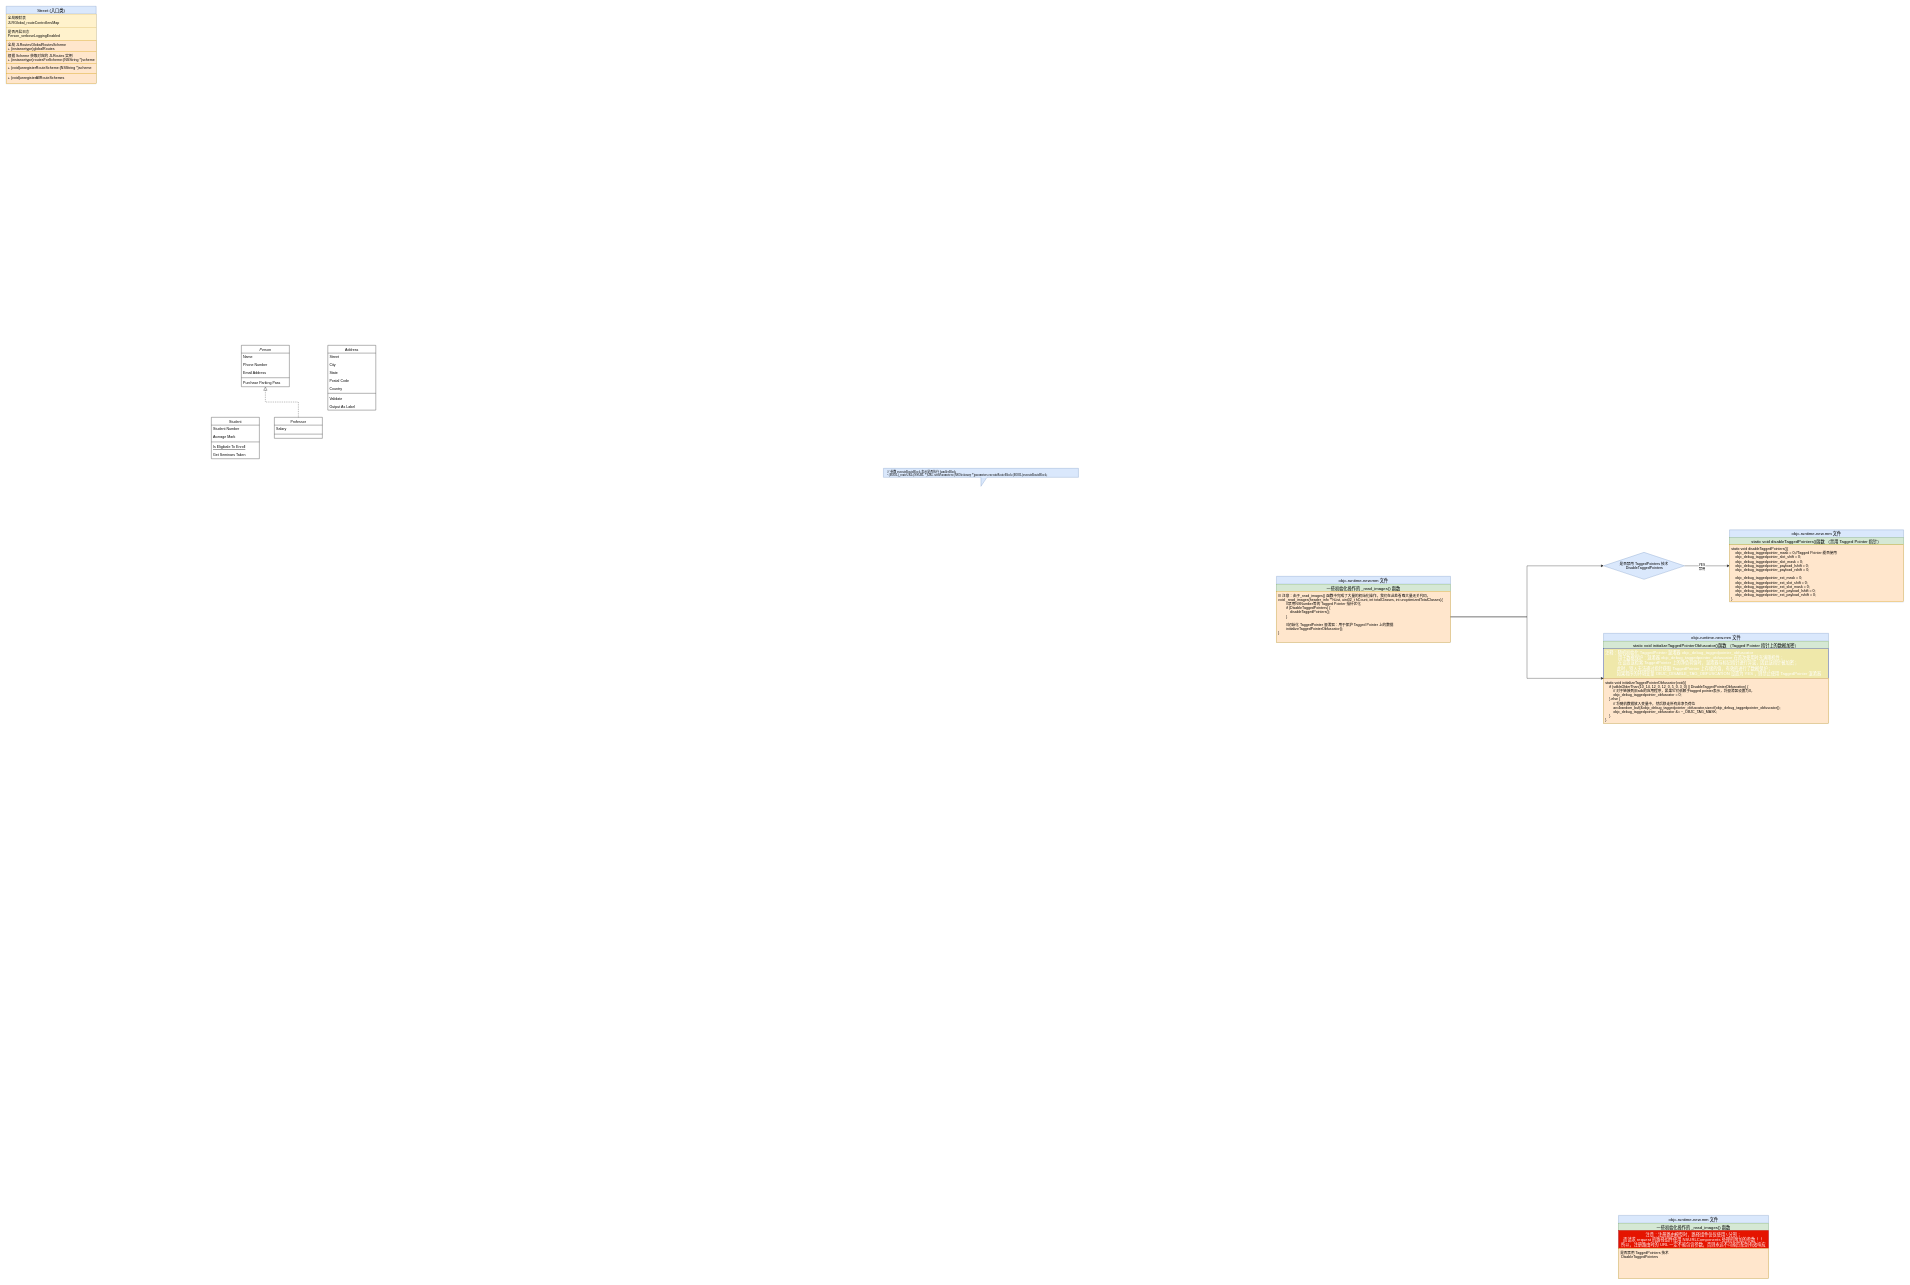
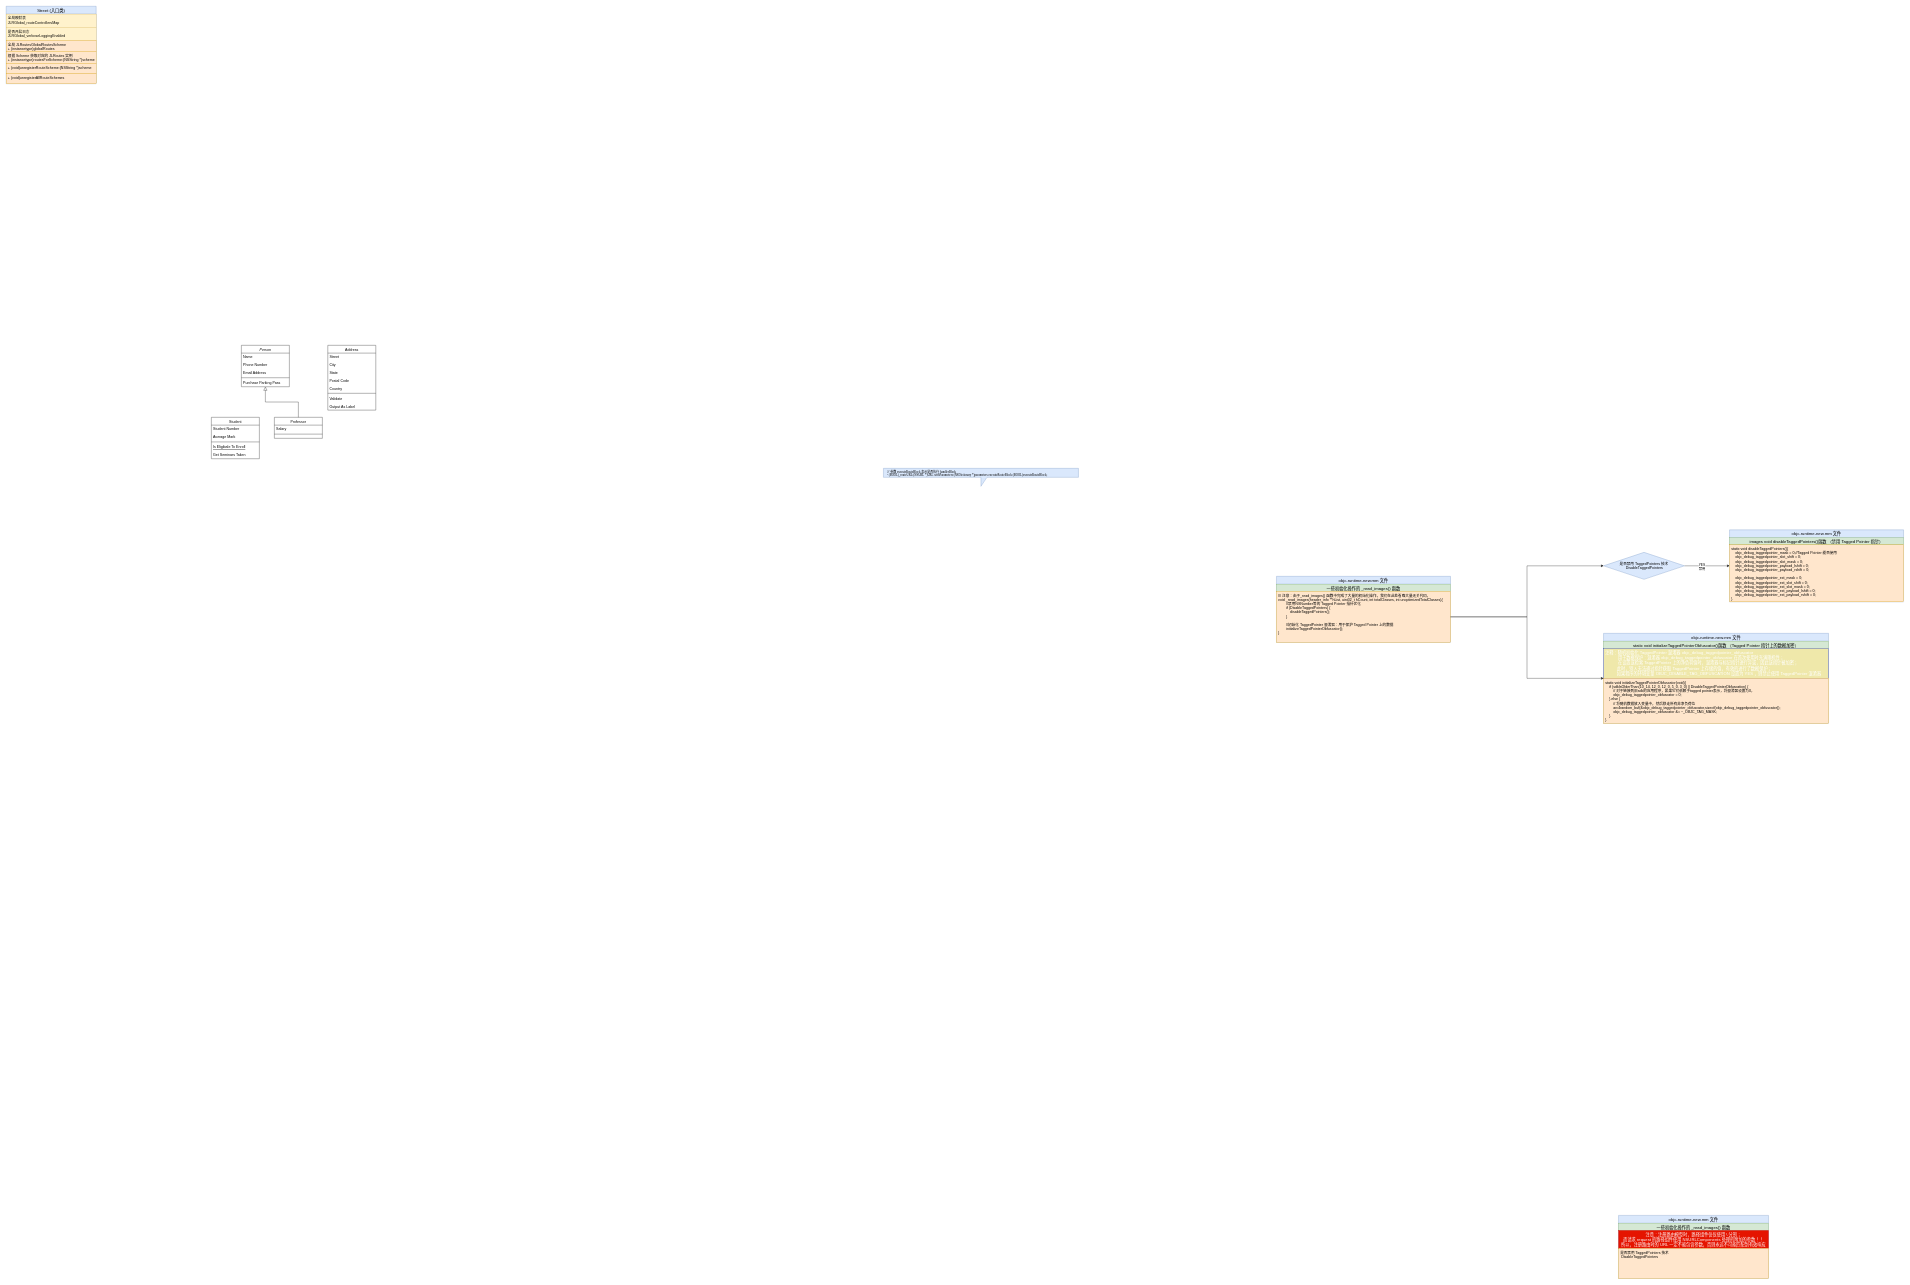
- <mxCell id="29" value="是否开启日志&#10;Person_verboseLoggingEnabled" style="text;strokeColor=#d6b656;fillColor=#fff2cc;spacingLeft=4;spacingRight=4;overflow=hidden;rotatable=0;points=[[0,0.5],[1,0.5]];portConstraint=eastwest;fontSize=12;" parent="27" vertex="1"><mxGeometry y="70" width="300" height="44" as="geometry" /></mxCell>
+ <mxCell id="29" value="是否开启日志&#10;JLRGlobal_verboseLoggingEnabled" style="text;strokeColor=#d6b656;fillColor=#fff2cc;spacingLeft=4;spacingRight=4;overflow=hidden;rotatable=0;points=[[0,0.5],[1,0.5]];portConstraint=eastwest;fontSize=12;" parent="27" vertex="1"><mxGeometry y="70" width="300" height="44" as="geometry" /></mxCell>
- <mxCell id="17" value="" style="endArrow=block;endSize=10;endFill=0;shadow=0;strokeWidth=1;rounded=0;edgeStyle=elbowEdgeStyle;elbow=vertical;dashed=1;" parent="1" source="14" target="2" edge="1"><mxGeometry width="160" relative="1" as="geometry"><mxPoint x="794" y="1403" as="sourcePoint" /><mxPoint x="894" y="1301" as="targetPoint" /></mxGeometry></mxCell>
+ <mxCell id="17" value="" style="endArrow=block;endSize=10;endFill=0;shadow=0;strokeWidth=1;rounded=0;edgeStyle=elbowEdgeStyle;elbow=vertical;" parent="1" source="14" target="2" edge="1"><mxGeometry width="160" relative="1" as="geometry"><mxPoint x="794" y="1403" as="sourcePoint" /><mxPoint x="894" y="1301" as="targetPoint" /></mxGeometry></mxCell>
- <mxCell id="47" value="static void disableTaggedPointers()函数 （禁用 Tagged Pointer 指针）&#10; " style="text;strokeColor=#82b366;fillColor=#d5e8d4;spacingLeft=4;spacingRight=4;overflow=hidden;rotatable=0;points=[[0,0.5],[1,0.5]];portConstraint=eastwest;fontSize=14;align=center;" parent="46" vertex="1"><mxGeometry y="26" width="580" height="24" as="geometry" /></mxCell>
+ <mxCell id="47" value="images void disableTaggedPointers()函数 （禁用 Tagged Pointer 指针）&#10; " style="text;strokeColor=#82b366;fillColor=#d5e8d4;spacingLeft=4;spacingRight=4;overflow=hidden;rotatable=0;points=[[0,0.5],[1,0.5]];portConstraint=eastwest;fontSize=14;align=center;" parent="46" vertex="1"><mxGeometry y="26" width="580" height="24" as="geometry" /></mxCell>
